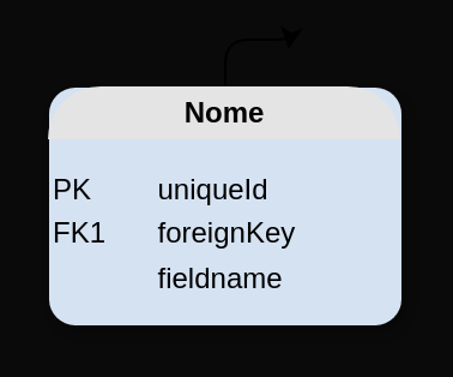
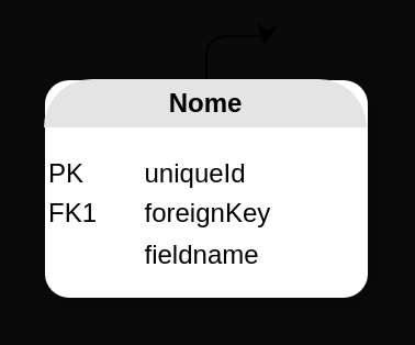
- <mxCell id="3" value="&lt;p style=&quot;text-align: center; box-sizing: border-box; width: 100%; background: rgb(228, 228, 228); padding: 2px; line-height: 150%; margin-top: 0px; border-radius: 25px 25px 0 0;&quot;&gt;&lt;b&gt;Nome&lt;/b&gt;&lt;/p&gt;&lt;table cellspacing=&quot;0&quot; cellpadding=&quot;2&quot; style=&quot;width: 100%; font-size: 1em;&quot;&gt;&lt;tbody&gt;&lt;tr&gt;&lt;td&gt;PK&lt;/td&gt;&lt;td&gt;uniqueId&lt;/td&gt;&lt;/tr&gt;&lt;tr&gt;&lt;td&gt;FK1&lt;/td&gt;&lt;td&gt;foreignKey&lt;/td&gt;&lt;/tr&gt;&lt;tr&gt;&lt;td&gt;&lt;/td&gt;&lt;td&gt;fieldname&lt;/td&gt;&lt;/tr&gt;&lt;/tbody&gt;&lt;/table&gt;" style="verticalAlign=top;align=left;overflow=fill;html=1;whiteSpace=wrap;rounded=1;arcSize=11;glass=0;shadow=1;fillColor=#D5E2F2;strokeColor=none;fillStyle=auto;strokeWidth=4;perimeterSpacing=0;" vertex="1" parent="1"><mxGeometry x="20" y="36" width="147" height="99" as="geometry" /></mxCell>
+ <mxCell id="3" value="&lt;p style=&quot;text-align: center; box-sizing: border-box; width: 100%; background: rgb(228, 228, 228); padding: 2px; line-height: 150%; margin-top: 0px; border-radius: 25px 25px 0 0;&quot;&gt;&lt;b&gt;Nome&lt;/b&gt;&lt;/p&gt;&lt;table cellspacing=&quot;0&quot; cellpadding=&quot;2&quot; style=&quot;width: 100%; font-size: 1em;&quot;&gt;&lt;tbody&gt;&lt;tr&gt;&lt;td&gt;PK&lt;/td&gt;&lt;td&gt;uniqueId&lt;/td&gt;&lt;/tr&gt;&lt;tr&gt;&lt;td&gt;FK1&lt;/td&gt;&lt;td&gt;foreignKey&lt;/td&gt;&lt;/tr&gt;&lt;tr&gt;&lt;td&gt;&lt;/td&gt;&lt;td&gt;fieldname&lt;/td&gt;&lt;/tr&gt;&lt;/tbody&gt;&lt;/table&gt;" style="verticalAlign=top;align=left;overflow=fill;html=1;whiteSpace=wrap;rounded=1;arcSize=11;glass=0;shadow=1;fillColor=#ffffff;strokeColor=none;fillStyle=auto;strokeWidth=4;perimeterSpacing=0;" vertex="1" parent="1"><mxGeometry x="20" y="36" width="147" height="99" as="geometry" /></mxCell>
